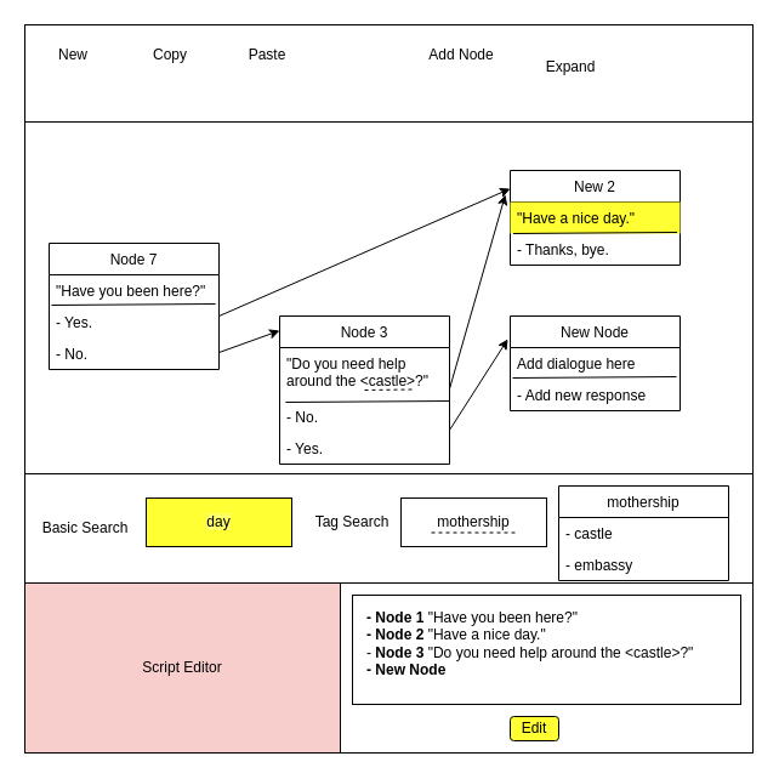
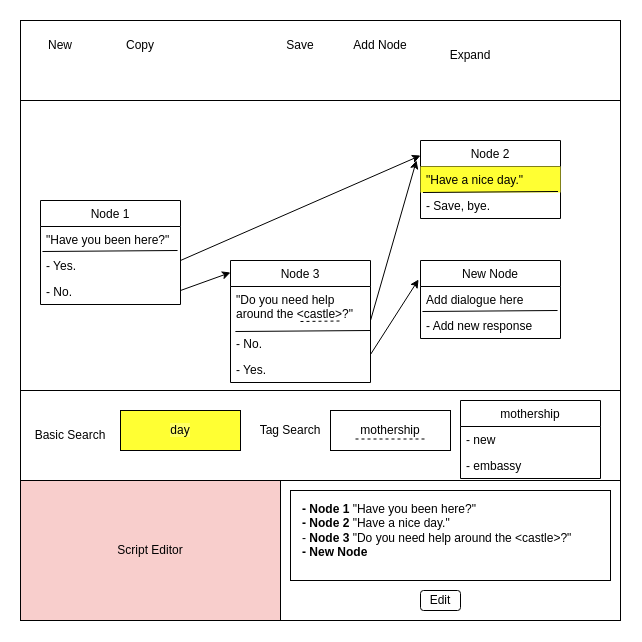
- <mxCell id="5" value="Paste" style="text;html=1;strokeColor=none;fillColor=none;align=center;verticalAlign=middle;whiteSpace=wrap;rounded=0;" parent="1" vertex="1"><mxGeometry x="180" y="20" width="80" height="50" as="geometry" /></mxCell>
+ <mxCell id="4" value="Save" style="text;html=1;strokeColor=none;fillColor=none;align=center;verticalAlign=middle;whiteSpace=wrap;rounded=0;" parent="1" vertex="1"><mxGeometry x="260" y="20" width="80" height="50" as="geometry" /></mxCell>
- <mxCell id="19" value="New 2" style="swimlane;fontStyle=0;childLayout=stackLayout;horizontal=1;startSize=26;horizontalStack=0;resizeParent=1;resizeParentMax=0;resizeLast=0;collapsible=1;marginBottom=0;" vertex="1" parent="1"><mxGeometry x="420" y="140" width="140" height="78" as="geometry" /></mxCell>
+ <mxCell id="19" value="Node 2" style="swimlane;fontStyle=0;childLayout=stackLayout;horizontal=1;startSize=26;horizontalStack=0;resizeParent=1;resizeParentMax=0;resizeLast=0;collapsible=1;marginBottom=0;" vertex="1" parent="1"><mxGeometry x="420" y="140" width="140" height="78" as="geometry" /></mxCell>
- <mxCell id="22" value="- Thanks, bye." style="text;strokeColor=none;fillColor=none;align=left;verticalAlign=top;spacingLeft=4;spacingRight=4;overflow=hidden;rotatable=0;points=[[0,0.5],[1,0.5]];portConstraint=eastwest;" vertex="1" parent="19"><mxGeometry y="52" width="140" height="26" as="geometry" /></mxCell>
+ <mxCell id="22" value="- Save, bye." style="text;strokeColor=none;fillColor=none;align=left;verticalAlign=top;spacingLeft=4;spacingRight=4;overflow=hidden;rotatable=0;points=[[0,0.5],[1,0.5]];portConstraint=eastwest;" vertex="1" parent="19"><mxGeometry y="52" width="140" height="26" as="geometry" /></mxCell>
- <mxCell id="14" value="Node 7" style="swimlane;fontStyle=0;childLayout=stackLayout;horizontal=1;startSize=26;horizontalStack=0;resizeParent=1;resizeParentMax=0;resizeLast=0;collapsible=1;marginBottom=0;" vertex="1" parent="1"><mxGeometry x="40" y="200" width="140" height="104" as="geometry" /></mxCell>
+ <mxCell id="14" value="Node 1" style="swimlane;fontStyle=0;childLayout=stackLayout;horizontal=1;startSize=26;horizontalStack=0;resizeParent=1;resizeParentMax=0;resizeLast=0;collapsible=1;marginBottom=0;" vertex="1" parent="1"><mxGeometry x="40" y="200" width="140" height="104" as="geometry" /></mxCell>
- <mxCell id="42" value="- castle" style="text;strokeColor=none;fillColor=none;align=left;verticalAlign=top;spacingLeft=4;spacingRight=4;overflow=hidden;rotatable=0;points=[[0,0.5],[1,0.5]];portConstraint=eastwest;" vertex="1" parent="41"><mxGeometry y="26" width="140" height="26" as="geometry" /></mxCell>
+ <mxCell id="42" value="- new" style="text;strokeColor=none;fillColor=none;align=left;verticalAlign=top;spacingLeft=4;spacingRight=4;overflow=hidden;rotatable=0;points=[[0,0.5],[1,0.5]];portConstraint=eastwest;" vertex="1" parent="41"><mxGeometry y="26" width="140" height="26" as="geometry" /></mxCell>
- <mxCell id="39" value="Edit" style="rounded=1;whiteSpace=wrap;html=1;fillColor=#ffff33;" vertex="1" parent="1"><mxGeometry x="420" y="590" width="40" height="20" as="geometry" /></mxCell>
+ <mxCell id="39" value="Edit" style="rounded=1;whiteSpace=wrap;html=1;" vertex="1" parent="1"><mxGeometry x="420" y="590" width="40" height="20" as="geometry" /></mxCell>
